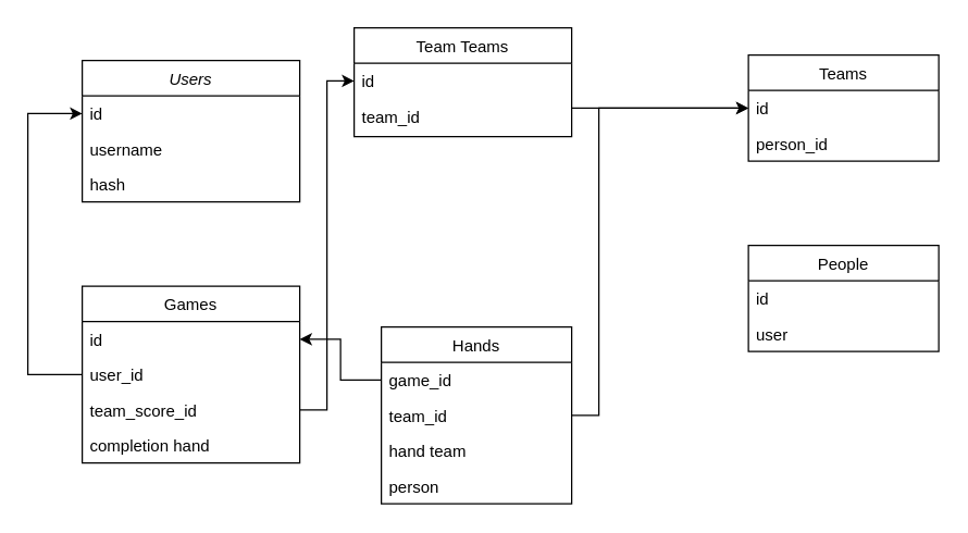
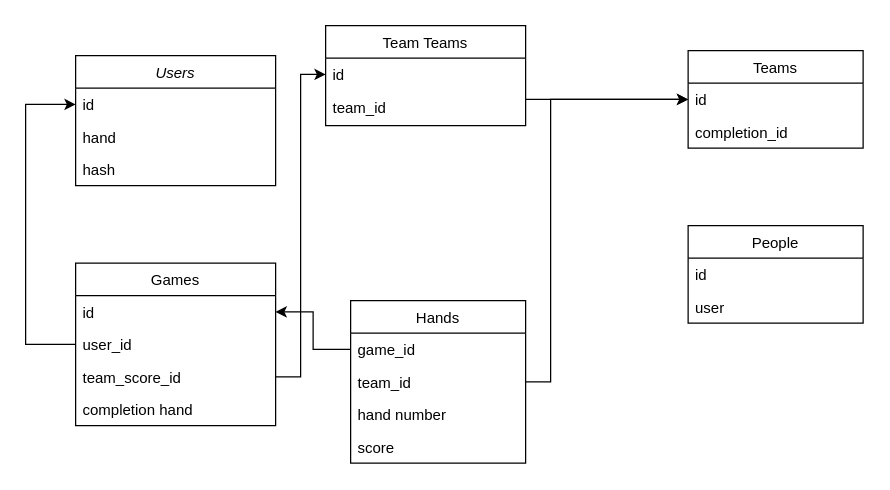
- <mxCell id="13" value="person_id" style="text;strokeColor=none;fillColor=none;align=left;verticalAlign=top;spacingLeft=4;spacingRight=4;overflow=hidden;rotatable=0;points=[[0,0.5],[1,0.5]];portConstraint=eastwest;" parent="11" vertex="1"><mxGeometry y="52" width="140" height="26" as="geometry" /></mxCell>
+ <mxCell id="13" value="completion_id" style="text;strokeColor=none;fillColor=none;align=left;verticalAlign=top;spacingLeft=4;spacingRight=4;overflow=hidden;rotatable=0;points=[[0,0.5],[1,0.5]];portConstraint=eastwest;" parent="11" vertex="1"><mxGeometry y="52" width="140" height="26" as="geometry" /></mxCell>
- <mxCell id="4" value="username" style="text;align=left;verticalAlign=top;spacingLeft=4;spacingRight=4;overflow=hidden;rotatable=0;points=[[0,0.5],[1,0.5]];portConstraint=eastwest;rounded=0;shadow=0;html=0;" parent="2" vertex="1"><mxGeometry y="52" width="160" height="26" as="geometry" /></mxCell>
+ <mxCell id="4" value="hand" style="text;align=left;verticalAlign=top;spacingLeft=4;spacingRight=4;overflow=hidden;rotatable=0;points=[[0,0.5],[1,0.5]];portConstraint=eastwest;rounded=0;shadow=0;html=0;" parent="2" vertex="1"><mxGeometry y="52" width="160" height="26" as="geometry" /></mxCell>
- <mxCell id="21" value="hand team" style="text;strokeColor=none;fillColor=none;align=left;verticalAlign=top;spacingLeft=4;spacingRight=4;overflow=hidden;rotatable=0;points=[[0,0.5],[1,0.5]];portConstraint=eastwest;" parent="18" vertex="1"><mxGeometry y="78" width="140" height="26" as="geometry" /></mxCell>
+ <mxCell id="21" value="hand number" style="text;strokeColor=none;fillColor=none;align=left;verticalAlign=top;spacingLeft=4;spacingRight=4;overflow=hidden;rotatable=0;points=[[0,0.5],[1,0.5]];portConstraint=eastwest;" parent="18" vertex="1"><mxGeometry y="78" width="140" height="26" as="geometry" /></mxCell>
- <mxCell id="22" value="person" style="text;strokeColor=none;fillColor=none;align=left;verticalAlign=top;spacingLeft=4;spacingRight=4;overflow=hidden;rotatable=0;points=[[0,0.5],[1,0.5]];portConstraint=eastwest;" parent="18" vertex="1"><mxGeometry y="104" width="140" height="26" as="geometry" /></mxCell>
+ <mxCell id="22" value="score" style="text;strokeColor=none;fillColor=none;align=left;verticalAlign=top;spacingLeft=4;spacingRight=4;overflow=hidden;rotatable=0;points=[[0,0.5],[1,0.5]];portConstraint=eastwest;" parent="18" vertex="1"><mxGeometry y="104" width="140" height="26" as="geometry" /></mxCell>
